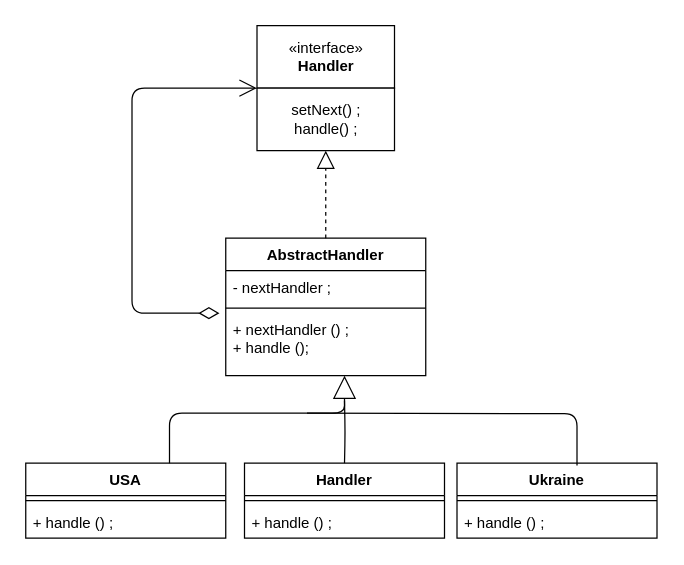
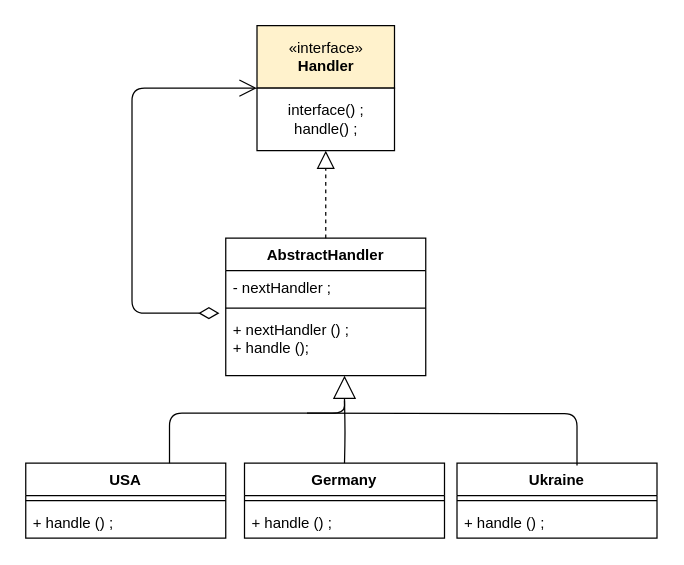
- <mxCell id="2" value="«interface»&lt;br&gt;&lt;b&gt;Handler&lt;/b&gt;" style="html=1;" vertex="1" parent="1"><mxGeometry x="205" y="20" width="110" height="50" as="geometry" /></mxCell>
+ <mxCell id="2" value="«interface»&lt;br&gt;&lt;b&gt;Handler&lt;/b&gt;" style="html=1;fillColor=#fff2cc;" vertex="1" parent="1"><mxGeometry x="205" y="20" width="110" height="50" as="geometry" /></mxCell>
- <mxCell id="3" value="setNext() ;&lt;br&gt;handle() ;" style="html=1;" vertex="1" parent="1"><mxGeometry x="205" y="70" width="110" height="50" as="geometry" /></mxCell>
+ <mxCell id="3" value="interface() ;&lt;br&gt;handle() ;" style="html=1;" vertex="1" parent="1"><mxGeometry x="205" y="70" width="110" height="50" as="geometry" /></mxCell>
- <mxCell id="11" value="Handler" style="swimlane;fontStyle=1;align=center;verticalAlign=top;childLayout=stackLayout;horizontal=1;startSize=26;horizontalStack=0;resizeParent=1;resizeParentMax=0;resizeLast=0;collapsible=1;marginBottom=0;" vertex="1" parent="1"><mxGeometry x="195" y="370" width="160" height="60" as="geometry" /></mxCell>
+ <mxCell id="11" value="Germany" style="swimlane;fontStyle=1;align=center;verticalAlign=top;childLayout=stackLayout;horizontal=1;startSize=26;horizontalStack=0;resizeParent=1;resizeParentMax=0;resizeLast=0;collapsible=1;marginBottom=0;" vertex="1" parent="1"><mxGeometry x="195" y="370" width="160" height="60" as="geometry" /></mxCell>
